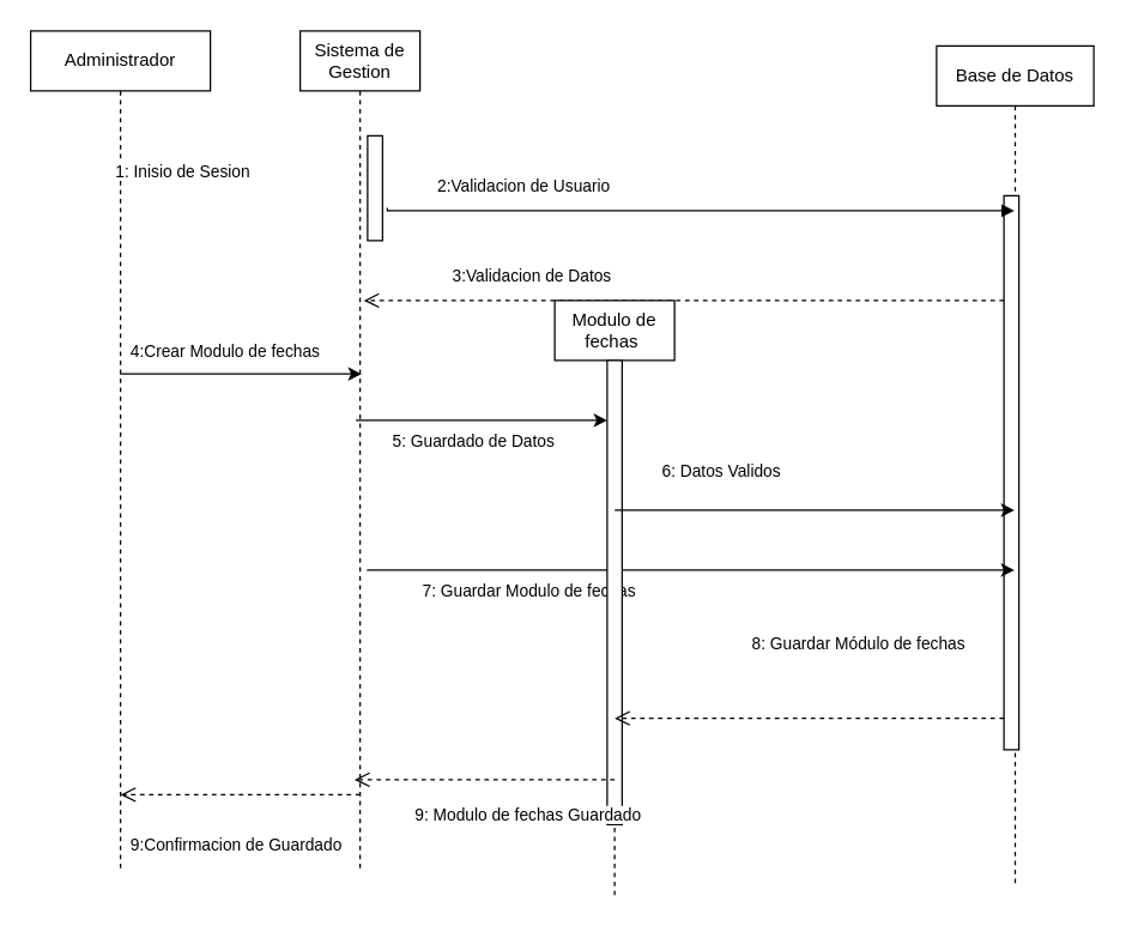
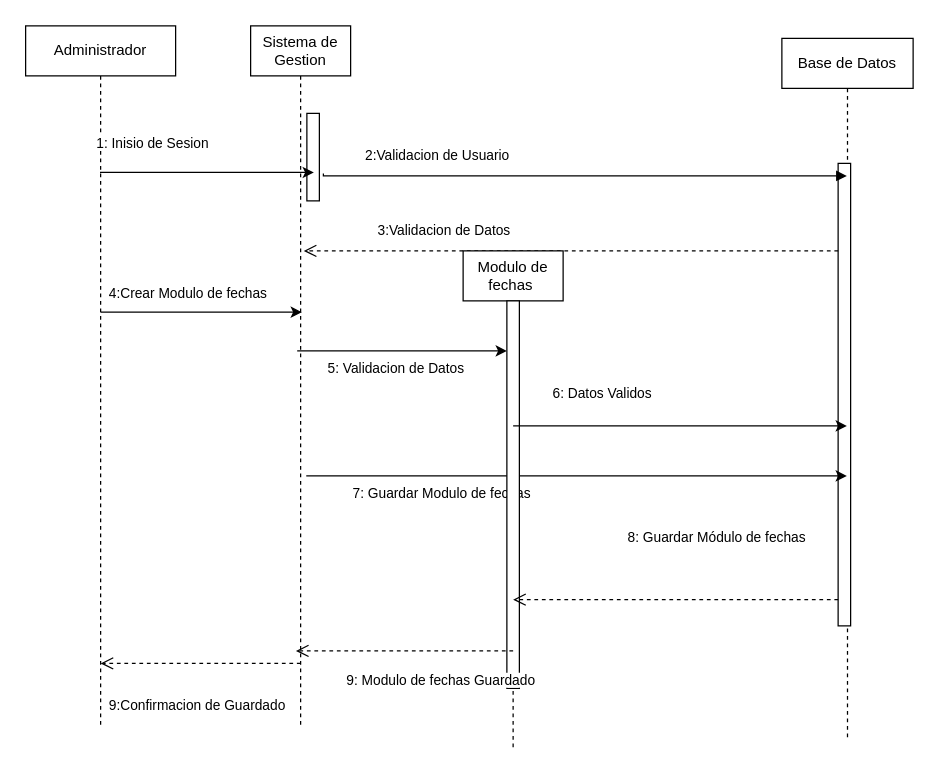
+ <mxCell id="11" value="" style="endArrow=classic;html=1;rounded=0;entryX=0.878;entryY=0.931;entryDx=0;entryDy=0;entryPerimeter=0;" edge="1" parent="1" source="2" target="9"><mxGeometry width="50" height="50" relative="1" as="geometry"><mxPoint x="85" y="180" as="sourcePoint" /><mxPoint x="135" y="130" as="targetPoint" /></mxGeometry></mxCell>
- <mxCell id="16" value="&lt;div style=&quot;text-align: center;&quot;&gt;&lt;span style=&quot;font-size: 11px; text-wrap: nowrap; background-color: rgb(255, 255, 255);&quot;&gt;&lt;font style=&quot;vertical-align: inherit;&quot;&gt;&lt;font style=&quot;vertical-align: inherit;&quot;&gt;5: Guardado de Datos&lt;/font&gt;&lt;/font&gt;&lt;/span&gt;&lt;/div&gt;" style="text;whiteSpace=wrap;html=1;" vertex="1" parent="1"><mxGeometry x="260" y="280" width="110" height="40" as="geometry" /></mxCell>
+ <mxCell id="16" value="&lt;div style=&quot;text-align: center;&quot;&gt;&lt;span style=&quot;font-size: 11px; text-wrap: nowrap; background-color: rgb(255, 255, 255);&quot;&gt;&lt;font style=&quot;vertical-align: inherit;&quot;&gt;&lt;font style=&quot;vertical-align: inherit;&quot;&gt;5: Validacion de Datos&lt;/font&gt;&lt;/font&gt;&lt;/span&gt;&lt;/div&gt;" style="text;whiteSpace=wrap;html=1;" vertex="1" parent="1"><mxGeometry x="260" y="280" width="110" height="40" as="geometry" /></mxCell>
